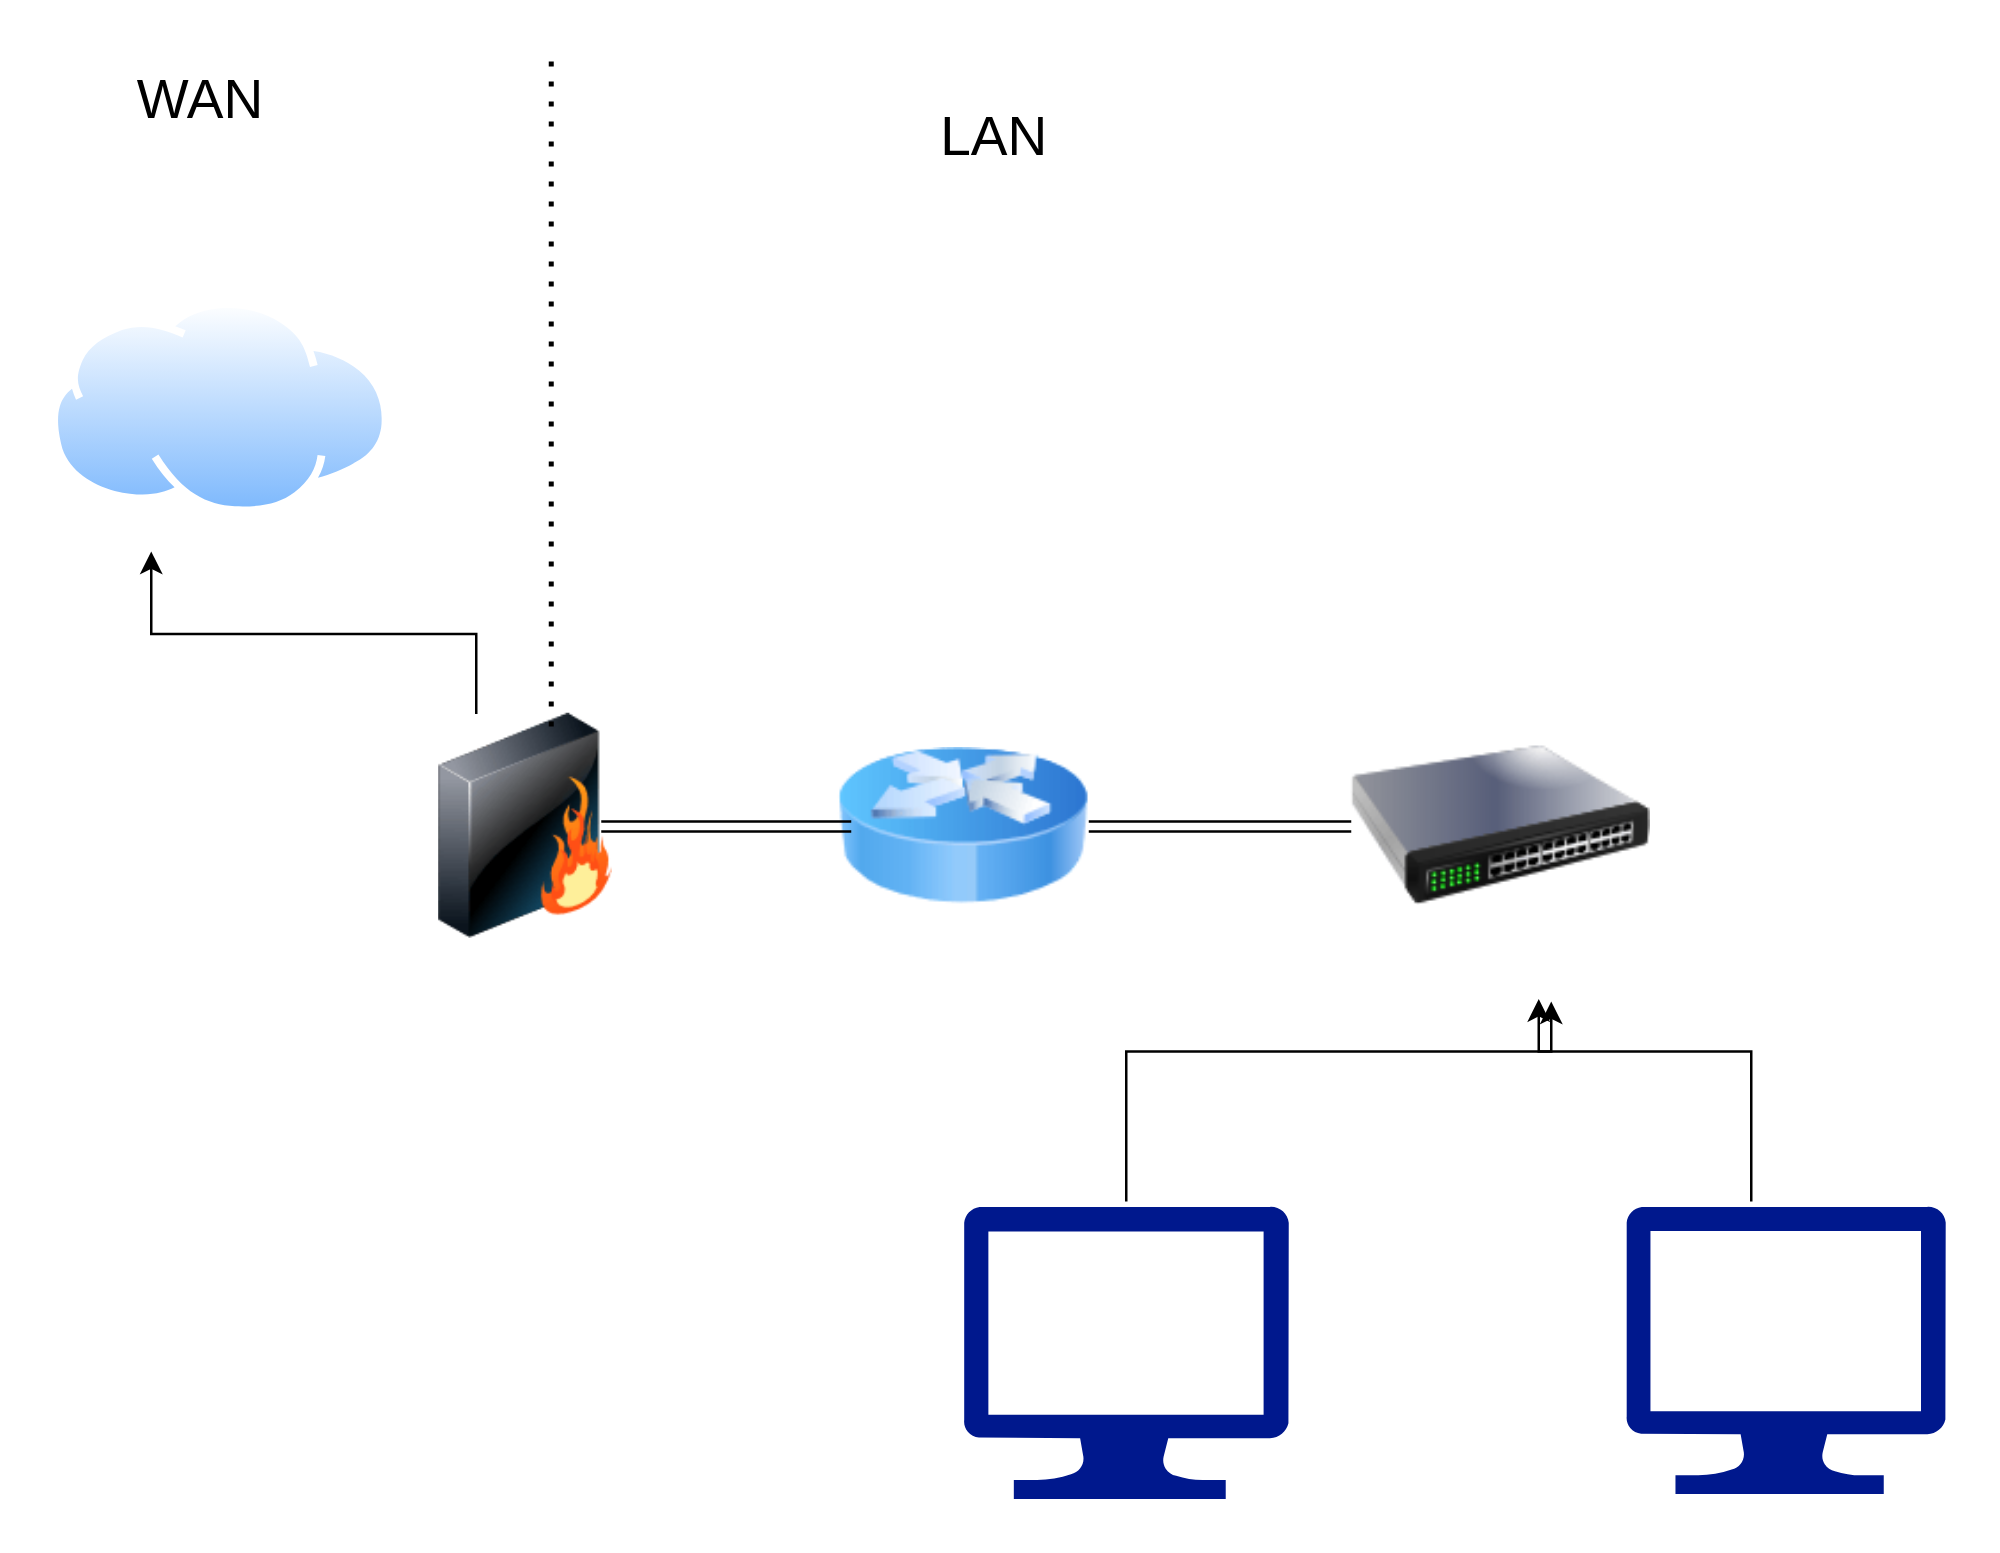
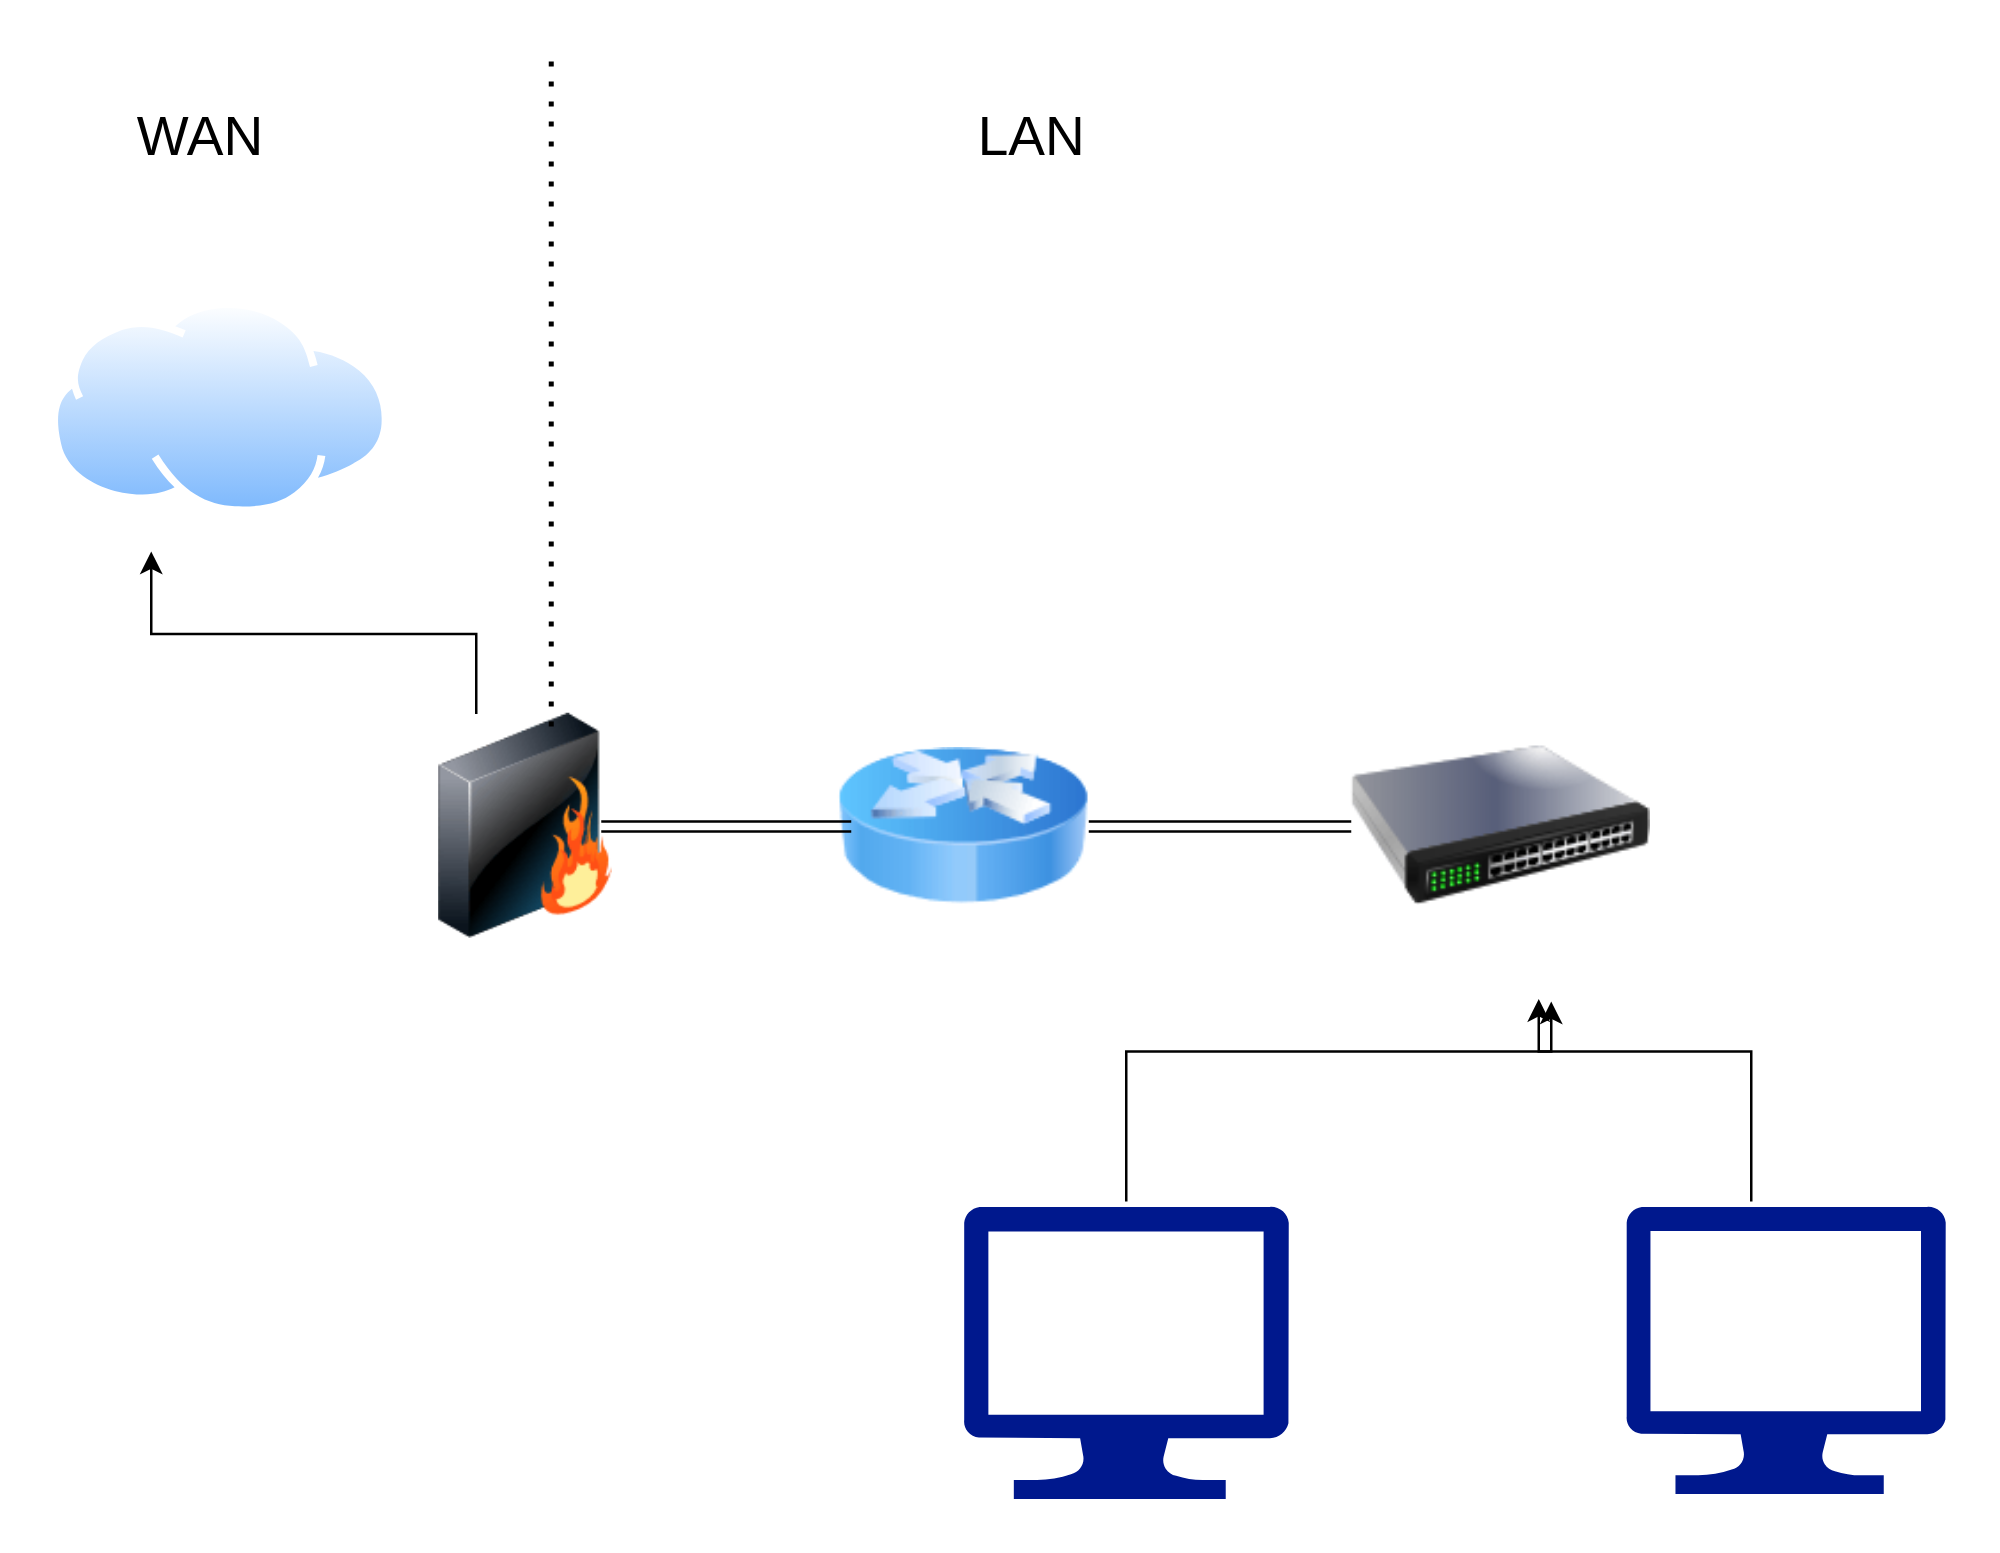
- <mxCell id="15" value="WAN" style="text;html=1;strokeColor=none;fillColor=none;align=center;verticalAlign=middle;whiteSpace=wrap;rounded=0;fontSize=22;" vertex="1" parent="1"><mxGeometry x="50" y="25" width="60" height="30" as="geometry" /></mxCell>
+ <mxCell id="15" value="WAN" style="text;html=1;strokeColor=none;fillColor=none;align=center;verticalAlign=middle;whiteSpace=wrap;rounded=0;fontSize=22;" vertex="1" parent="1"><mxGeometry x="50" y="40" width="60" height="30" as="geometry" /></mxCell>
- <mxCell id="14" value="LAN" style="text;html=1;strokeColor=none;fillColor=none;align=center;verticalAlign=middle;whiteSpace=wrap;rounded=0;fontSize=22;" vertex="1" parent="1"><mxGeometry x="360" y="40" width="75" height="30" as="geometry" /></mxCell>
+ <mxCell id="14" value="LAN" style="text;html=1;strokeColor=none;fillColor=none;align=center;verticalAlign=middle;whiteSpace=wrap;rounded=0;fontSize=22;" vertex="1" parent="1"><mxGeometry x="375" y="40" width="75" height="30" as="geometry" /></mxCell>
